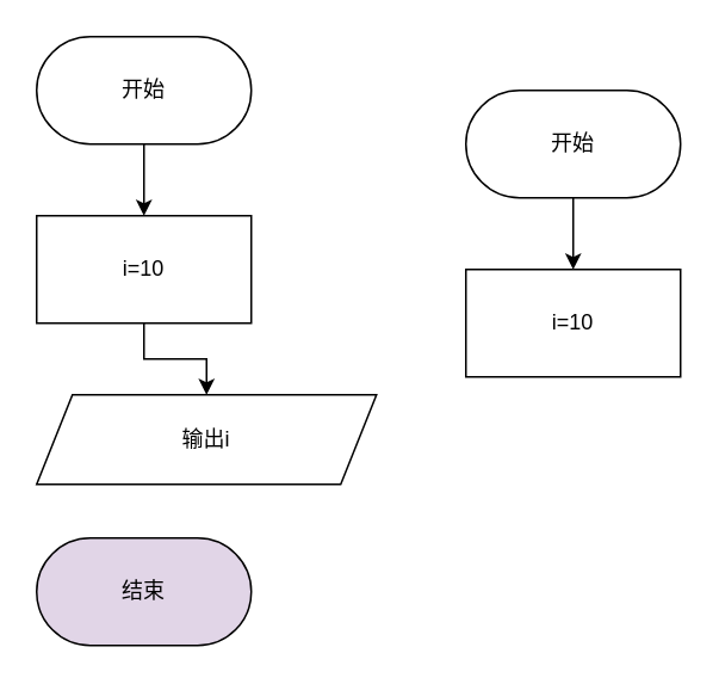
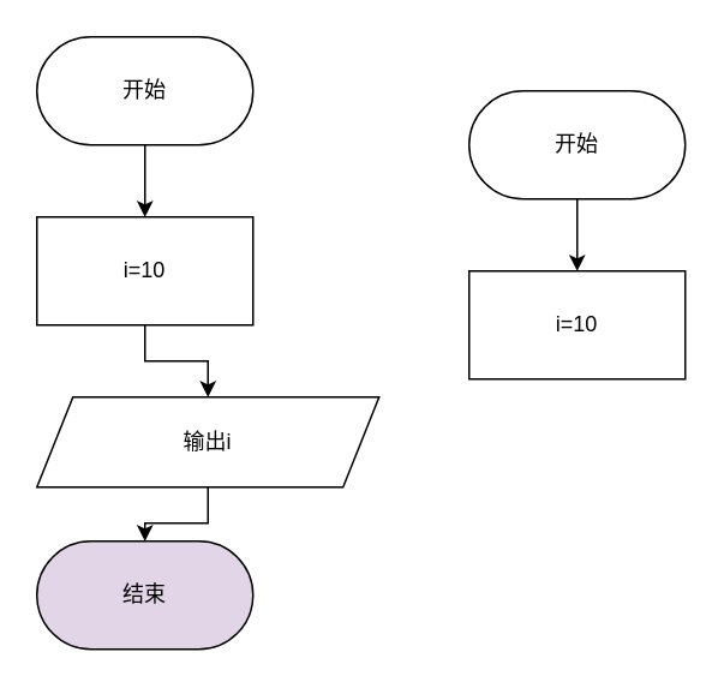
+ <mxCell id="2" style="edgeStyle=orthogonalEdgeStyle;rounded=0;orthogonalLoop=1;jettySize=auto;html=1;exitX=0.5;exitY=1;exitDx=0;exitDy=0;entryX=0.5;entryY=0;entryDx=0;entryDy=0;" edge="1" parent="1" source="3" target="4"><mxGeometry relative="1" as="geometry" /></mxCell>
